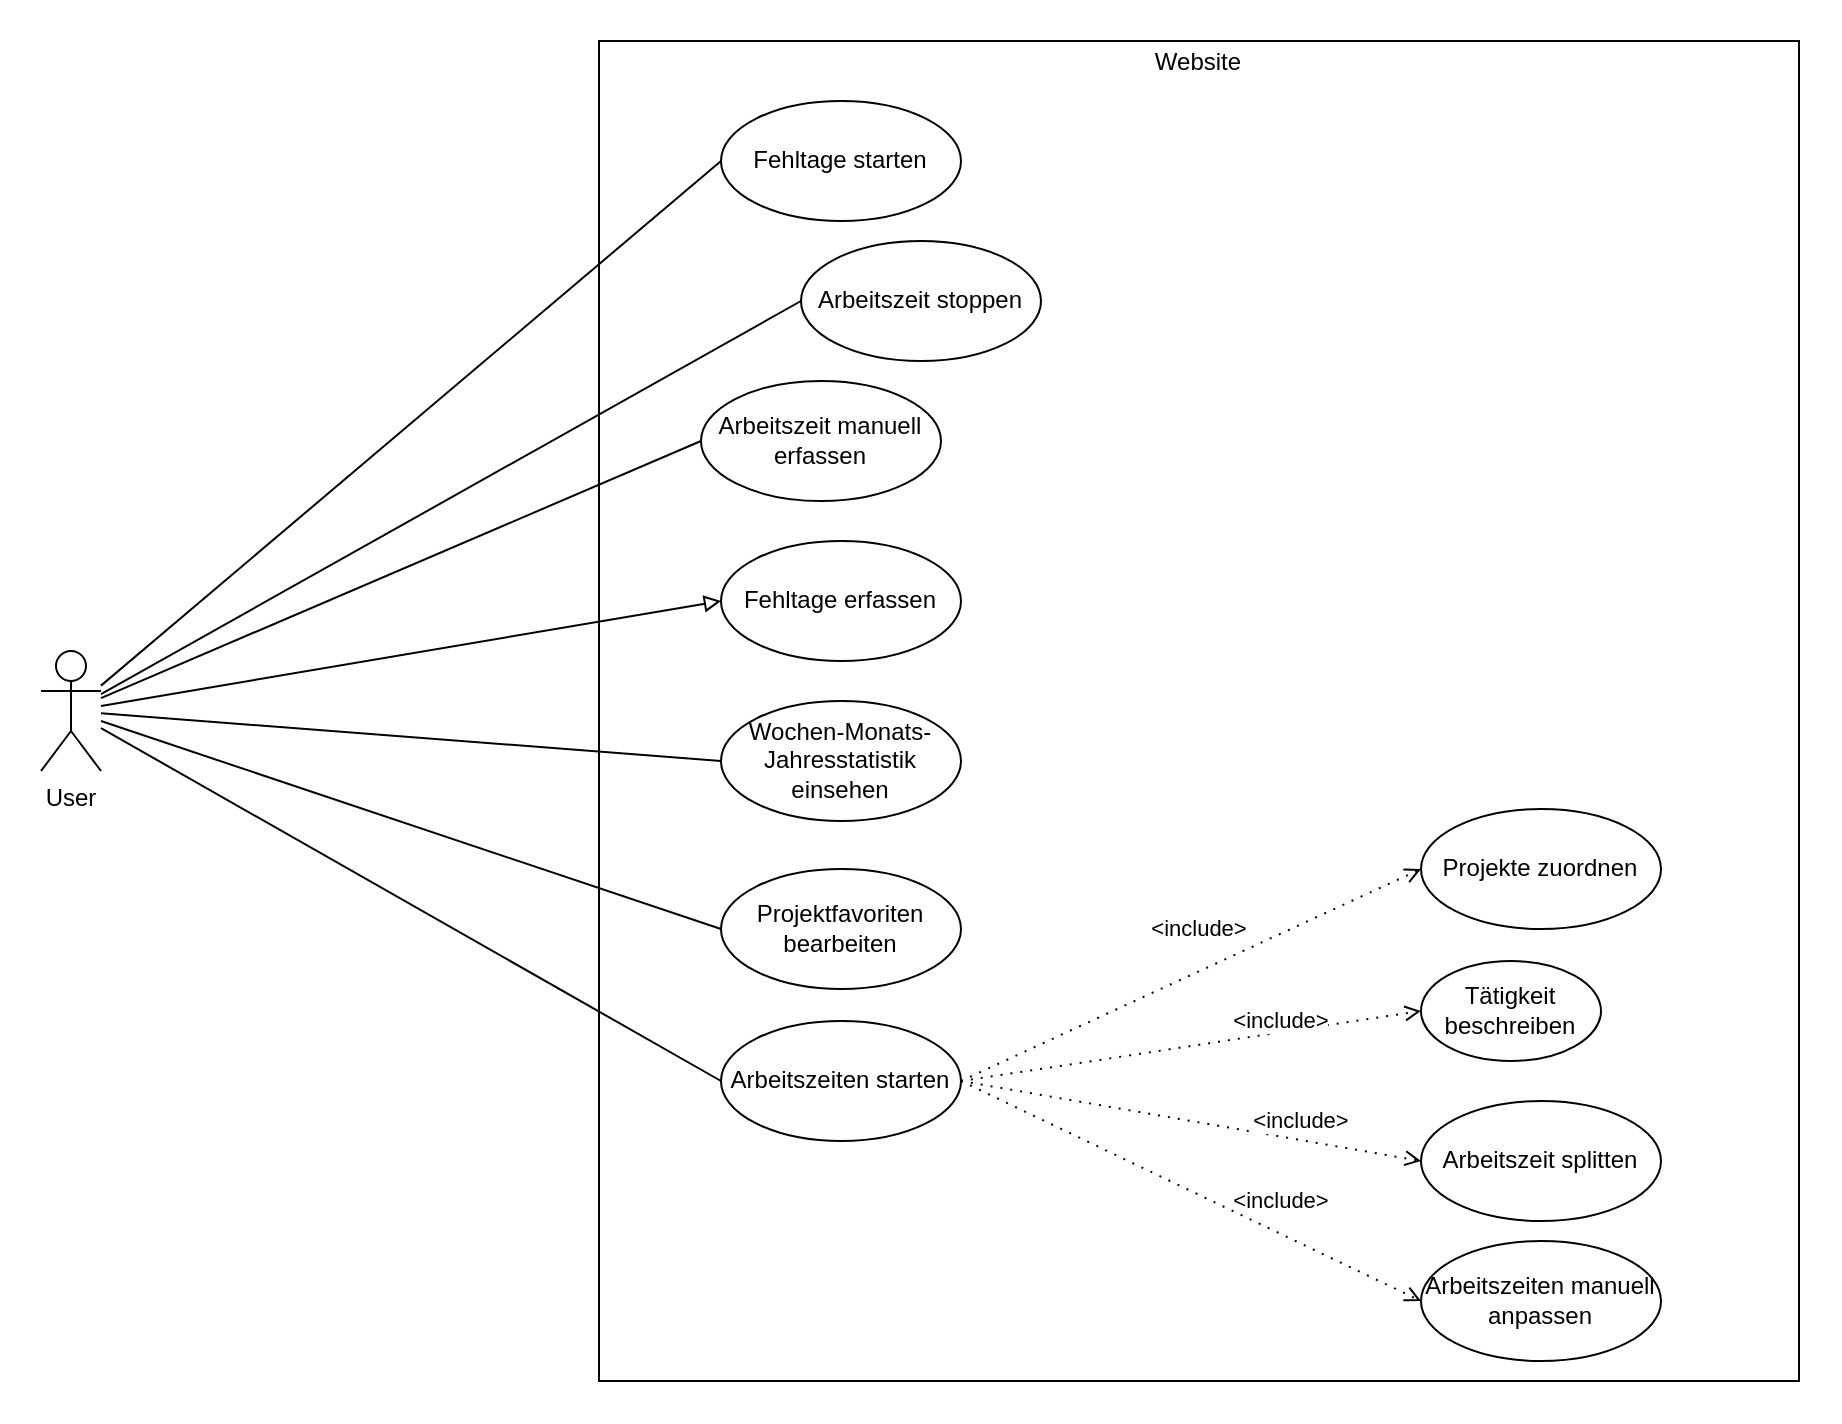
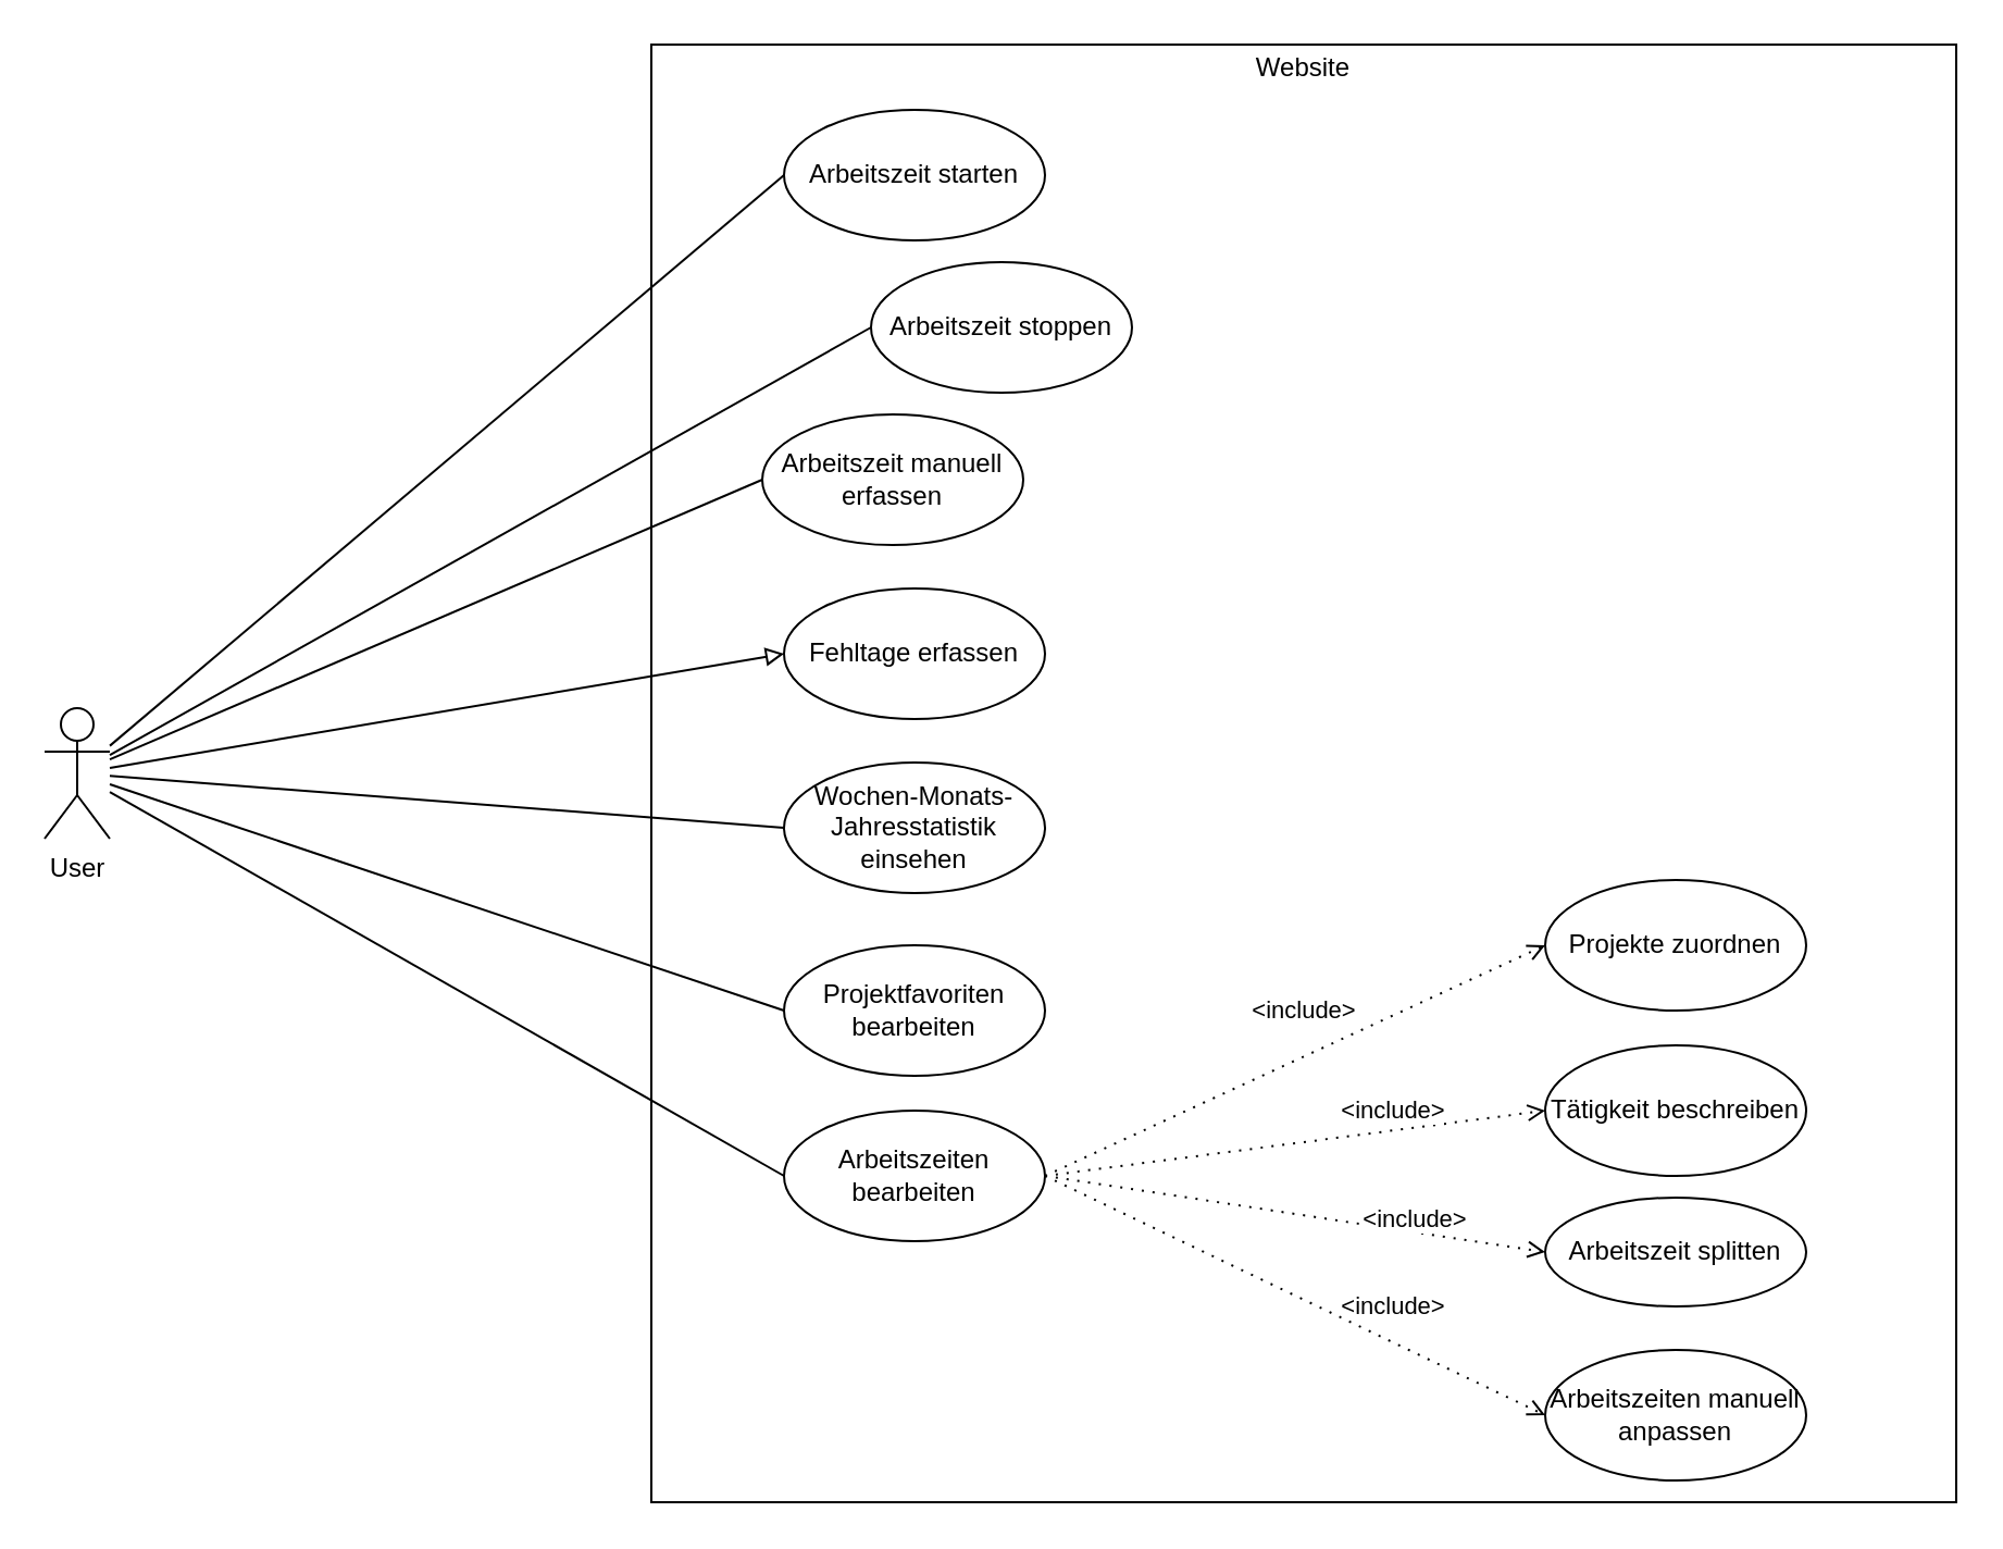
- <mxCell id="17" value="Fehltage starten" style="ellipse;whiteSpace=wrap;html=1;rounded=0;sketch=0;" vertex="1" parent="1"><mxGeometry x="360" y="50" width="120" height="60" as="geometry" /></mxCell>
+ <mxCell id="17" value="Arbeitszeit starten" style="ellipse;whiteSpace=wrap;html=1;rounded=0;sketch=0;" vertex="1" parent="1"><mxGeometry x="360" y="50" width="120" height="60" as="geometry" /></mxCell>
- <mxCell id="14" value="Tätigkeit beschreiben" style="ellipse;whiteSpace=wrap;html=1;rounded=0;sketch=0;" vertex="1" parent="1"><mxGeometry x="710" y="480" width="90" height="50" as="geometry" /></mxCell>
+ <mxCell id="14" value="Tätigkeit beschreiben" style="ellipse;whiteSpace=wrap;html=1;rounded=0;sketch=0;" vertex="1" parent="1"><mxGeometry x="710" y="480" width="120" height="60" as="geometry" /></mxCell>
- <mxCell id="12" value="Arbeitszeiten starten" style="ellipse;whiteSpace=wrap;html=1;rounded=0;sketch=0;" vertex="1" parent="1"><mxGeometry x="360" y="510" width="120" height="60" as="geometry" /></mxCell>
+ <mxCell id="12" value="Arbeitszeiten bearbeiten" style="ellipse;whiteSpace=wrap;html=1;rounded=0;sketch=0;" vertex="1" parent="1"><mxGeometry x="360" y="510" width="120" height="60" as="geometry" /></mxCell>
- <mxCell id="15" value="Arbeitszeit splitten" style="ellipse;whiteSpace=wrap;html=1;rounded=0;sketch=0;" vertex="1" parent="1"><mxGeometry x="710" y="550" width="120" height="60" as="geometry" /></mxCell>
+ <mxCell id="15" value="Arbeitszeit splitten" style="ellipse;whiteSpace=wrap;html=1;rounded=0;sketch=0;" vertex="1" parent="1"><mxGeometry x="710" y="550" width="120" height="50" as="geometry" /></mxCell>
